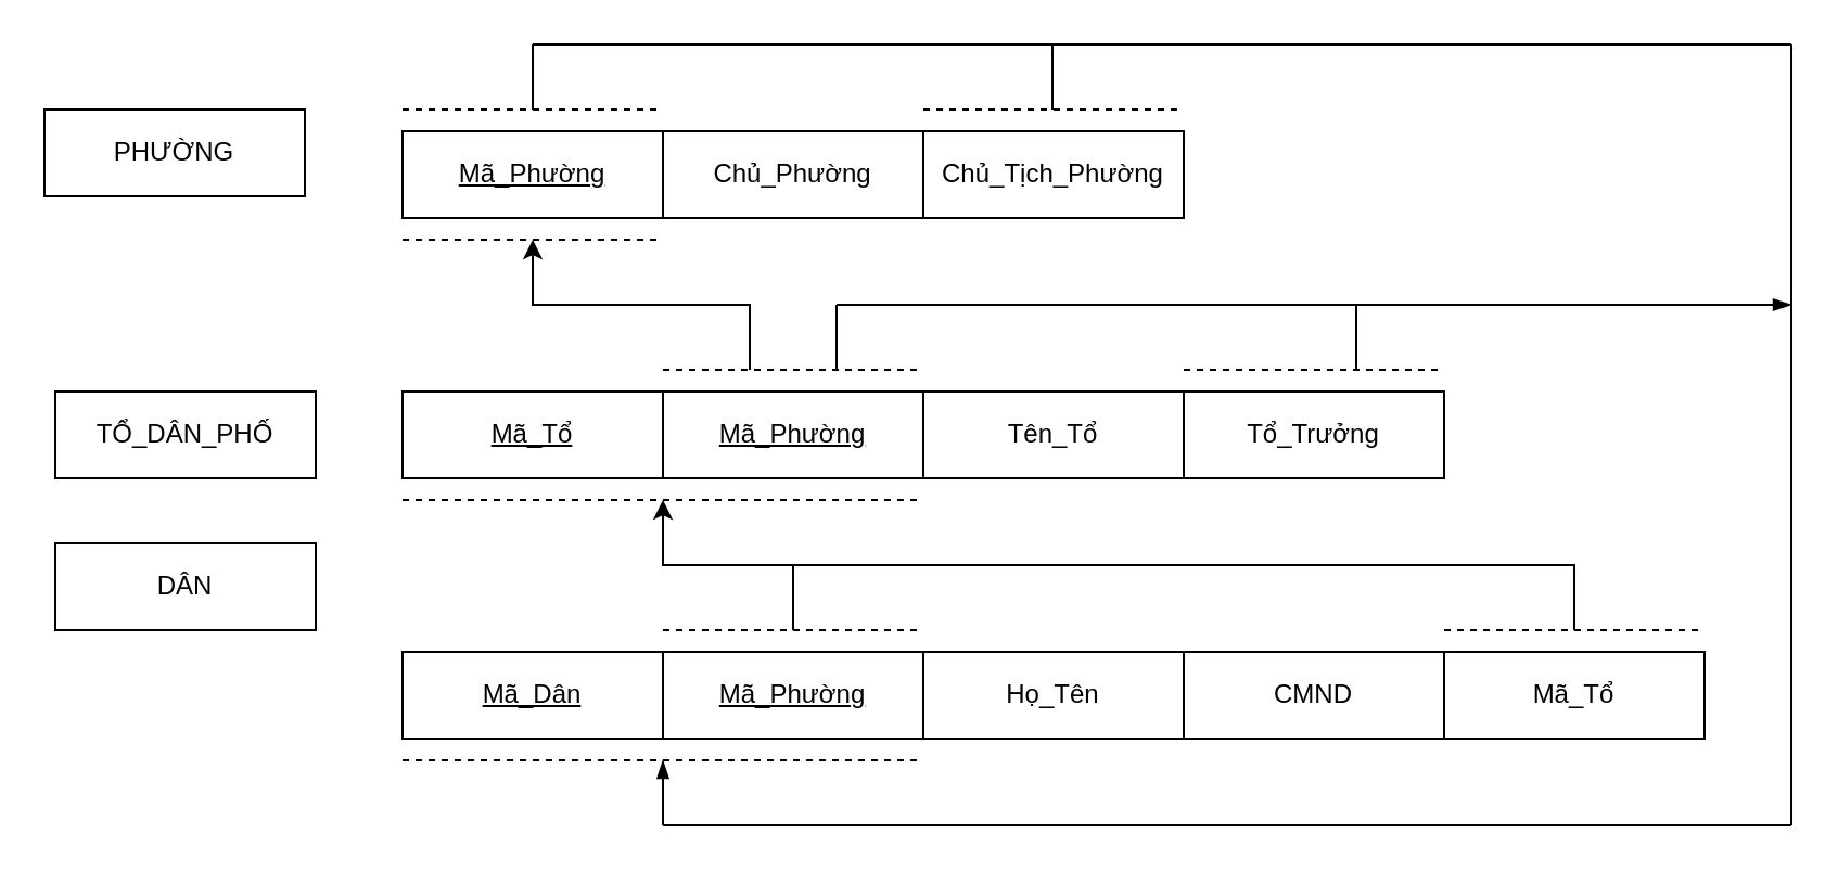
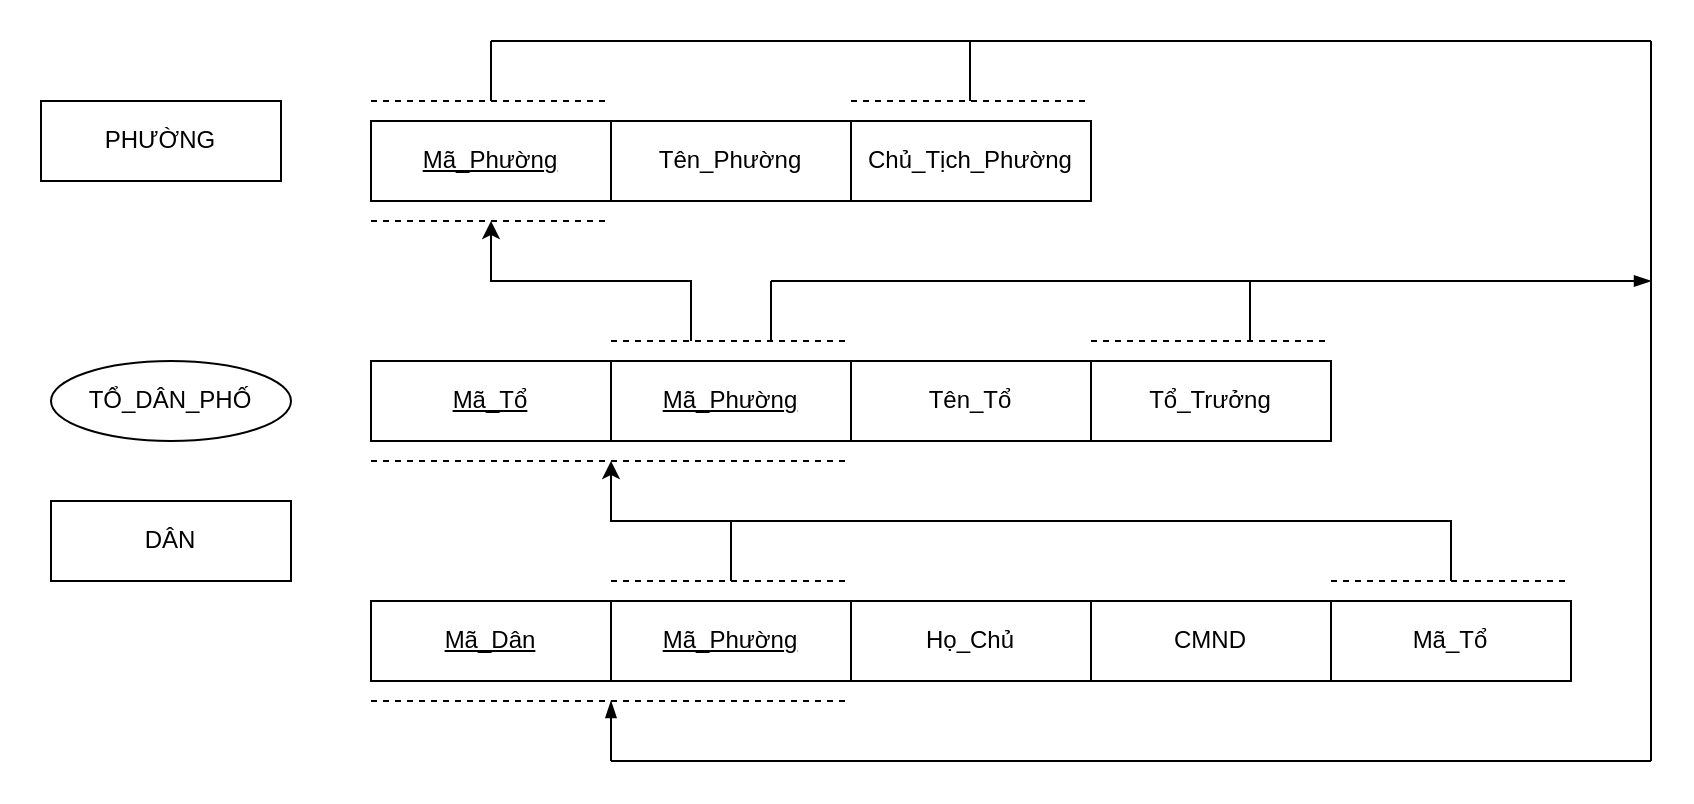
- <mxCell id="3" value="&lt;meta charset=&quot;utf-8&quot;&gt;&lt;span style=&quot;font-family: helvetica; font-size: 12px; font-style: normal; font-variant-ligatures: normal; font-variant-caps: normal; font-weight: 400; letter-spacing: normal; orphans: 2; text-align: center; text-indent: 0px; text-transform: none; widows: 2; word-spacing: 0px; -webkit-text-stroke-width: 0px; text-decoration-style: initial; text-decoration-color: initial; float: none; display: inline !important;&quot;&gt;Chủ_Phường&lt;/span&gt;" style="rounded=0;whiteSpace=wrap;html=1;glass=0;gradientColor=none;" parent="1" vertex="1"><mxGeometry x="305" y="60" width="120" height="40" as="geometry" /></mxCell>
+ <mxCell id="3" value="&lt;meta charset=&quot;utf-8&quot;&gt;&lt;span style=&quot;font-family: helvetica; font-size: 12px; font-style: normal; font-variant-ligatures: normal; font-variant-caps: normal; font-weight: 400; letter-spacing: normal; orphans: 2; text-align: center; text-indent: 0px; text-transform: none; widows: 2; word-spacing: 0px; -webkit-text-stroke-width: 0px; text-decoration-style: initial; text-decoration-color: initial; float: none; display: inline !important;&quot;&gt;Tên_Phường&lt;/span&gt;" style="rounded=0;whiteSpace=wrap;html=1;glass=0;gradientColor=none;" parent="1" vertex="1"><mxGeometry x="305" y="60" width="120" height="40" as="geometry" /></mxCell>
- <mxCell id="10" value="TỔ_DÂN_PHỐ" style="rounded=0;whiteSpace=wrap;html=1;glass=0;gradientColor=none;" parent="1" vertex="1"><mxGeometry y="180" width="120" height="40" as="geometry" x="25" /></mxCell>
+ <mxCell id="10" value="TỔ_DÂN_PHỐ" style="ellipse;whiteSpace=wrap;html=1;glass=0;gradientColor=none;" parent="1" vertex="1"><mxGeometry y="180" width="120" height="40" as="geometry" x="25" /></mxCell>
- <mxCell id="14" value="Họ_Tên" style="rounded=0;whiteSpace=wrap;html=1;glass=0;gradientColor=none;" parent="1" vertex="1"><mxGeometry x="425" y="300" width="120" height="40" as="geometry" /></mxCell>
+ <mxCell id="14" value="Họ_Chủ" style="rounded=0;whiteSpace=wrap;html=1;glass=0;gradientColor=none;" parent="1" vertex="1"><mxGeometry x="425" y="300" width="120" height="40" as="geometry" /></mxCell>
